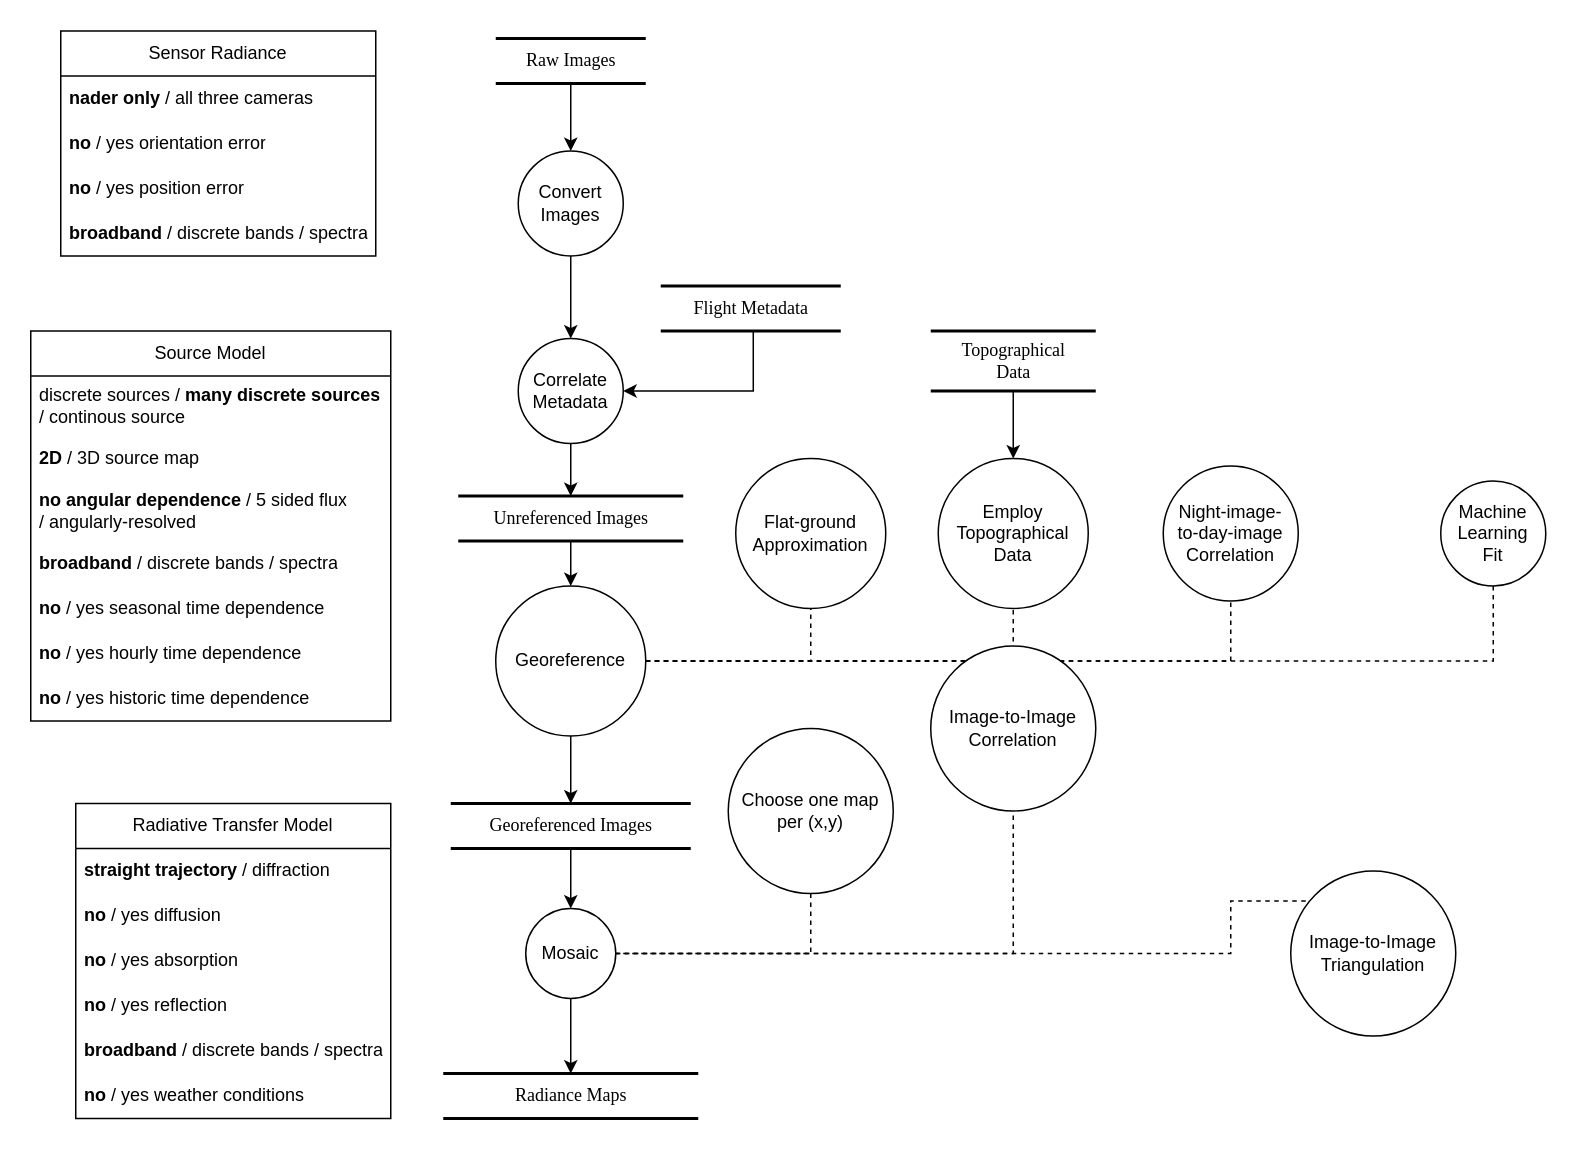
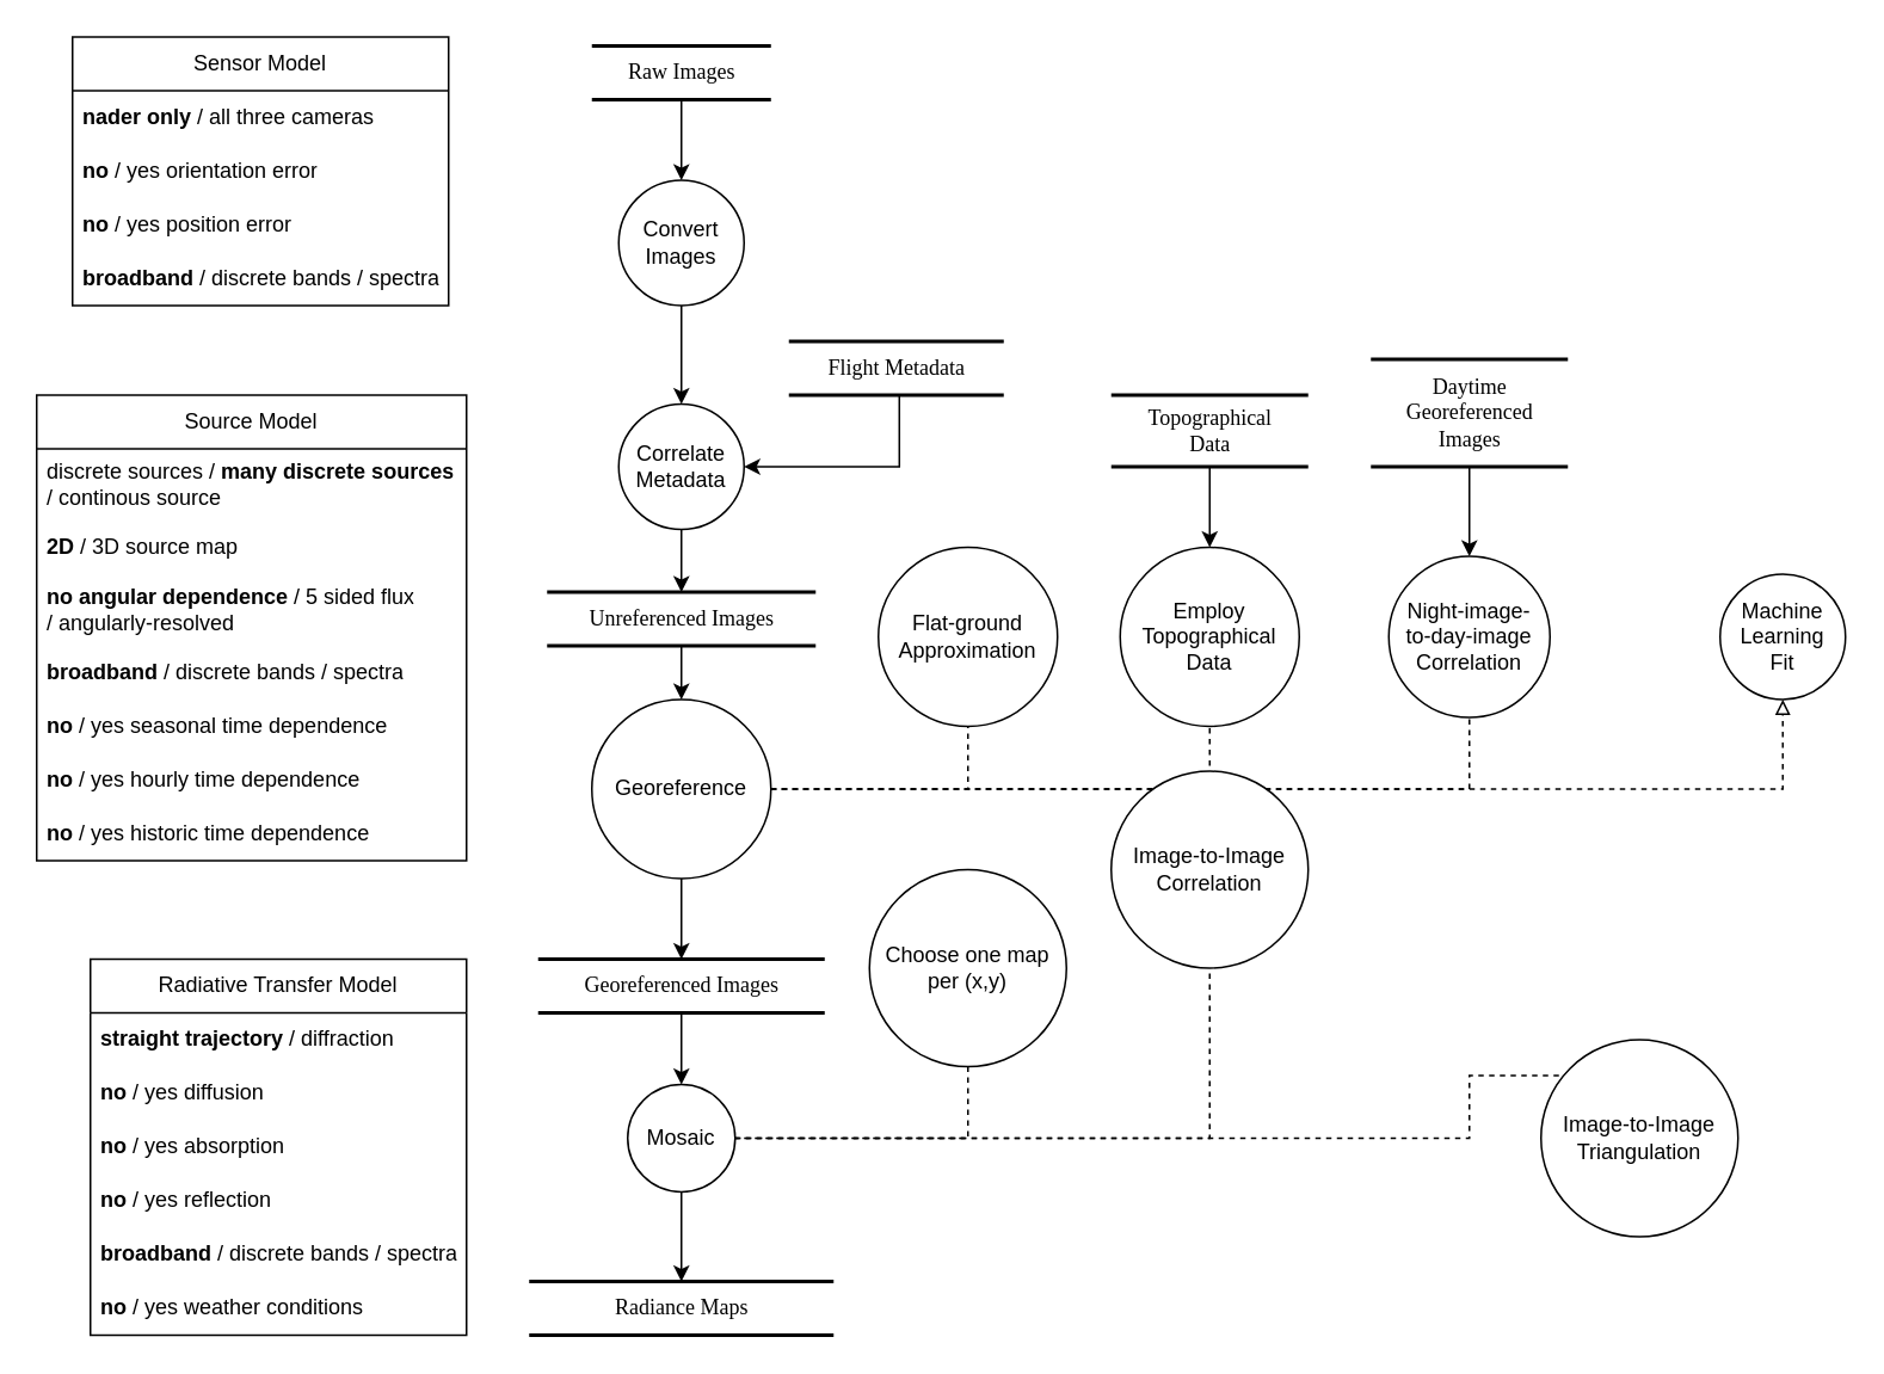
- <mxCell id="17" value="Sensor Radiance" style="swimlane;fontStyle=0;childLayout=stackLayout;horizontal=1;startSize=30;horizontalStack=0;resizeParent=1;resizeParentMax=0;resizeLast=0;collapsible=1;marginBottom=0;whiteSpace=wrap;html=1;" vertex="1" parent="1"><mxGeometry x="40" y="20" width="210" height="150" as="geometry"><mxRectangle x="240" y="240" width="110" height="30" as="alternateBounds" /></mxGeometry></mxCell>
+ <mxCell id="17" value="Sensor Model" style="swimlane;fontStyle=0;childLayout=stackLayout;horizontal=1;startSize=30;horizontalStack=0;resizeParent=1;resizeParentMax=0;resizeLast=0;collapsible=1;marginBottom=0;whiteSpace=wrap;html=1;" vertex="1" parent="1"><mxGeometry x="40" y="20" width="210" height="150" as="geometry"><mxRectangle x="240" y="240" width="110" height="30" as="alternateBounds" /></mxGeometry></mxCell>
+ <mxCell id="53" value="Daytime&lt;br&gt;Georeferenced&lt;br&gt;Images" style="html=1;rounded=0;shadow=0;comic=0;labelBackgroundColor=none;strokeWidth=2;fontFamily=Verdana;fontSize=12;align=center;shape=mxgraph.ios7ui.horLines;points=[];" vertex="1" parent="1"><mxGeometry x="765" y="200" width="110" height="60" as="geometry" /></mxCell>
+ <mxCell id="52" value="" style="edgeStyle=orthogonalEdgeStyle;rounded=0;orthogonalLoop=1;jettySize=auto;html=1;" edge="1" parent="1" source="53" target="48"><mxGeometry relative="1" as="geometry" /></mxCell>
- <mxCell id="36" style="edgeStyle=orthogonalEdgeStyle;rounded=0;orthogonalLoop=1;jettySize=auto;html=1;exitX=1;exitY=0.5;exitDx=0;exitDy=0;entryX=0.5;entryY=1;entryDx=0;entryDy=0;endArrow=none;endFill=0;dashed=1;" edge="1" parent="1" source="37" target="56"><mxGeometry relative="1" as="geometry" /></mxCell>
+ <mxCell id="36" style="edgeStyle=orthogonalEdgeStyle;rounded=0;orthogonalLoop=1;jettySize=auto;html=1;exitX=1;exitY=0.5;exitDx=0;exitDy=0;entryX=0.5;entryY=1;entryDx=0;entryDy=0;endArrow=block;endFill=0;dashed=1;" edge="1" parent="1" source="37" target="56"><mxGeometry relative="1" as="geometry" /></mxCell>
